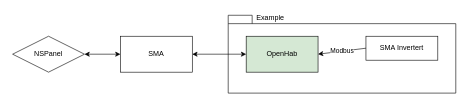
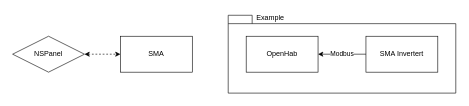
- <mxCell id="7" value="SMA Invertert" style="rounded=0;whiteSpace=wrap;html=1;" vertex="1" parent="1"><mxGeometry x="610" y="60" width="120" height="40" as="geometry" /></mxCell>
+ <mxCell id="7" value="SMA Invertert" style="rounded=0;whiteSpace=wrap;html=1;" vertex="1" parent="1"><mxGeometry x="610" y="60" width="120" height="60" as="geometry" /></mxCell>
- <mxCell id="6" value="" style="endArrow=classic;startArrow=classic;html=1;entryX=0;entryY=0.5;entryDx=0;entryDy=0;" edge="1" parent="1" source="4" target="3"><mxGeometry width="50" height="50" relative="1" as="geometry"><mxPoint x="150" y="90" as="sourcePoint" /><mxPoint x="310" y="90" as="targetPoint" /></mxGeometry></mxCell>
+ <mxCell id="6" value="" style="endArrow=classic;startArrow=classic;html=1;entryX=0;entryY=0.5;entryDx=0;entryDy=0;dashed=1;" edge="1" parent="1" source="4" target="3"><mxGeometry width="50" height="50" relative="1" as="geometry"><mxPoint x="150" y="90" as="sourcePoint" /><mxPoint x="310" y="90" as="targetPoint" /></mxGeometry></mxCell>
- <mxCell id="8" value="" style="endArrow=classic;startArrow=classic;html=1;entryX=1;entryY=0.5;entryDx=0;entryDy=0;exitX=0;exitY=0.5;exitDx=0;exitDy=0;" edge="1" parent="1" source="5" target="3"><mxGeometry width="50" height="50" relative="1" as="geometry"><mxPoint x="150" y="100" as="sourcePoint" /><mxPoint x="210" y="100" as="targetPoint" /></mxGeometry></mxCell>
- <mxCell id="5" value="OpenHab" style="rounded=0;whiteSpace=wrap;html=1;fillColor=#d5e8d4;" vertex="1" parent="1"><mxGeometry x="410" y="60" width="120" height="60" as="geometry" /></mxCell>
+ <mxCell id="5" value="OpenHab" style="rounded=0;whiteSpace=wrap;html=1;" vertex="1" parent="1"><mxGeometry x="410" y="60" width="120" height="60" as="geometry" /></mxCell>
